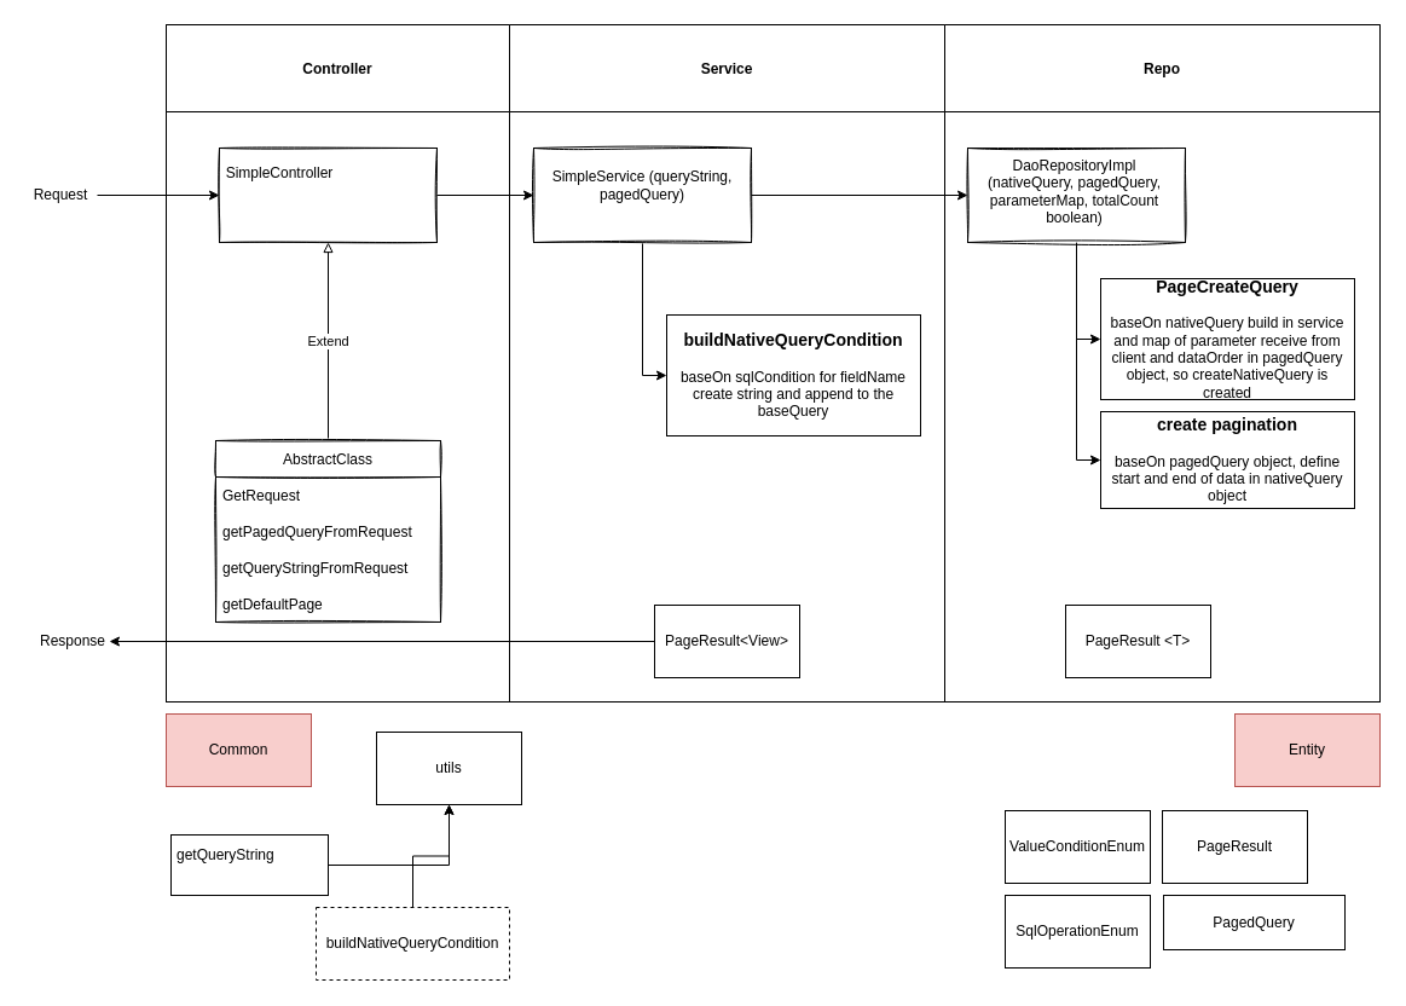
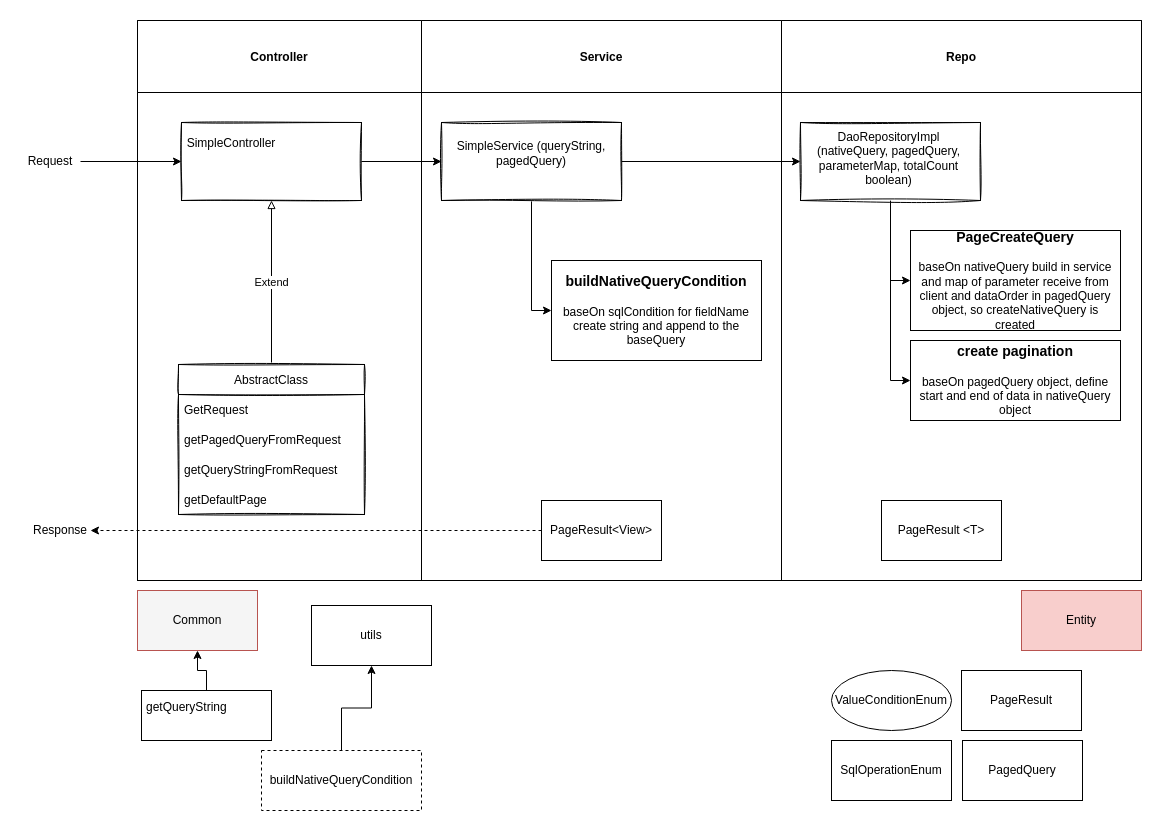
- <mxCell id="35" style="edgeStyle=orthogonalEdgeStyle;rounded=0;orthogonalLoop=1;jettySize=auto;html=1;endArrow=classic;endFill=1;" edge="1" parent="1" source="18" target="36"><mxGeometry relative="1" as="geometry"><mxPoint x="101" y="530" as="targetPoint" /></mxGeometry></mxCell>
+ <mxCell id="35" style="edgeStyle=orthogonalEdgeStyle;rounded=0;orthogonalLoop=1;jettySize=auto;html=1;endArrow=classic;endFill=1;dashed=1;" edge="1" parent="1" source="18" target="36"><mxGeometry relative="1" as="geometry"><mxPoint x="101" y="530" as="targetPoint" /></mxGeometry></mxCell>
- <mxCell id="30" value="Common" style="whiteSpace=wrap;html=1;fillColor=#f8cecc;strokeColor=#b85450;" parent="1" vertex="1"><mxGeometry x="137" y="590" width="120" height="60" as="geometry" /></mxCell>
+ <mxCell id="30" value="Common" style="whiteSpace=wrap;html=1;fillColor=#f5f5f5;strokeColor=#b85450;" parent="1" vertex="1"><mxGeometry x="137" y="590" width="120" height="60" as="geometry" /></mxCell>
- <mxCell id="42" value="ValueConditionEnum" style="whiteSpace=wrap;html=1;" vertex="1" parent="1"><mxGeometry x="831" y="670" width="120" height="60" as="geometry" /></mxCell>
+ <mxCell id="42" value="ValueConditionEnum" style="ellipse;whiteSpace=wrap;html=1;" vertex="1" parent="1"><mxGeometry x="831" y="670" width="120" height="60" as="geometry" /></mxCell>
- <mxCell id="33" style="edgeStyle=orthogonalEdgeStyle;rounded=0;orthogonalLoop=1;jettySize=auto;html=1;endArrow=classic;endFill=1;" edge="1" parent="1" source="34" target="37"><mxGeometry relative="1" as="geometry" /></mxCell>
+ <mxCell id="33" style="edgeStyle=orthogonalEdgeStyle;rounded=0;orthogonalLoop=1;jettySize=auto;html=1;endArrow=classic;endFill=1;" edge="1" parent="1" source="34" target="30"><mxGeometry relative="1" as="geometry" /></mxCell>
- <mxCell id="41" value="PagedQuery" style="whiteSpace=wrap;html=1;" parent="1" vertex="1"><mxGeometry x="962" y="740" width="150" height="45" as="geometry" /></mxCell>
+ <mxCell id="41" value="PagedQuery" style="whiteSpace=wrap;html=1;" parent="1" vertex="1"><mxGeometry x="962" y="740" width="120" height="60" as="geometry" /></mxCell>
